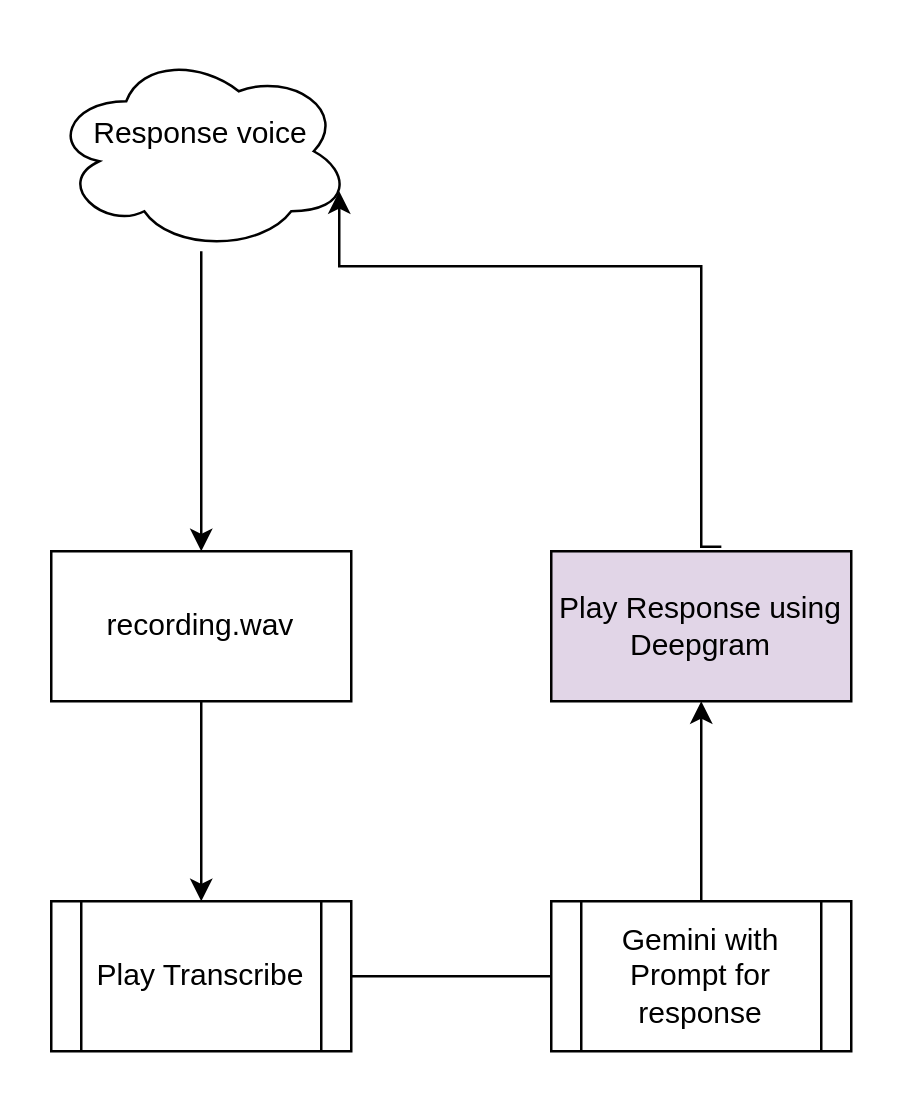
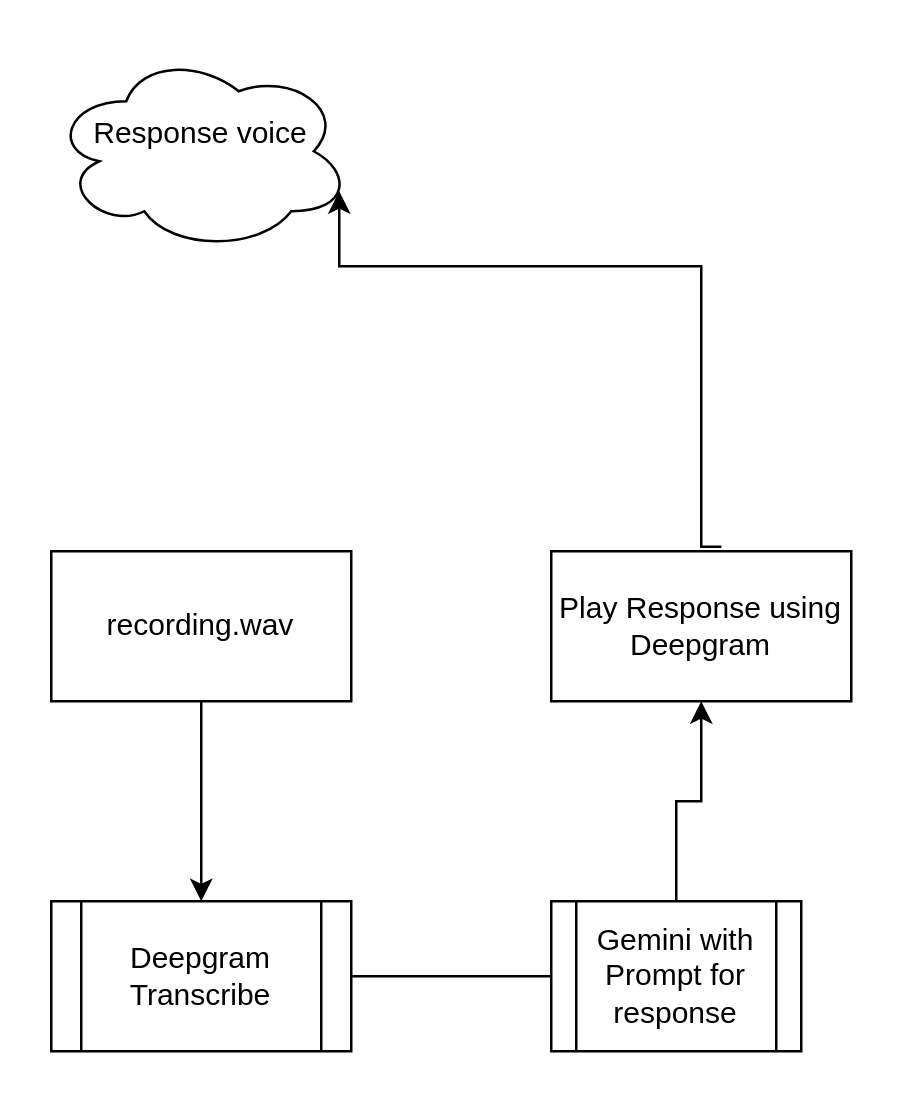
- <mxCell id="2" value="" style="edgeStyle=orthogonalEdgeStyle;rounded=0;orthogonalLoop=1;jettySize=auto;html=1;" edge="1" parent="1" source="3" target="5"><mxGeometry relative="1" as="geometry" /></mxCell>
- <mxCell id="11" value="Play Response using Deepgram" style="whiteSpace=wrap;html=1;fillColor=#e1d5e7;" vertex="1" parent="1"><mxGeometry x="220" y="220" width="120" height="60" as="geometry" /></mxCell>
+ <mxCell id="11" value="Play Response using Deepgram" style="whiteSpace=wrap;html=1;" vertex="1" parent="1"><mxGeometry x="220" y="220" width="120" height="60" as="geometry" /></mxCell>
- <mxCell id="7" value="Play Transcribe" style="shape=process;whiteSpace=wrap;html=1;backgroundOutline=1;" vertex="1" parent="1"><mxGeometry x="20" y="360" width="120" height="60" as="geometry" /></mxCell>
+ <mxCell id="7" value="Deepgram Transcribe" style="shape=process;whiteSpace=wrap;html=1;backgroundOutline=1;" vertex="1" parent="1"><mxGeometry x="20" y="360" width="120" height="60" as="geometry" /></mxCell>
- <mxCell id="9" value="Gemini with Prompt for response" style="shape=process;whiteSpace=wrap;html=1;backgroundOutline=1;" vertex="1" parent="1"><mxGeometry x="220" y="360" width="120" height="60" as="geometry" /></mxCell>
+ <mxCell id="9" value="Gemini with Prompt for response" style="shape=process;whiteSpace=wrap;html=1;backgroundOutline=1;" vertex="1" parent="1"><mxGeometry x="220" y="360" width="100" height="60" as="geometry" /></mxCell>
